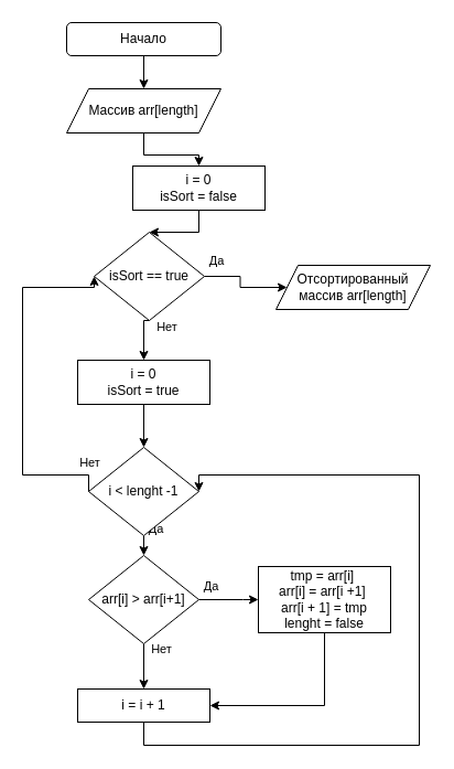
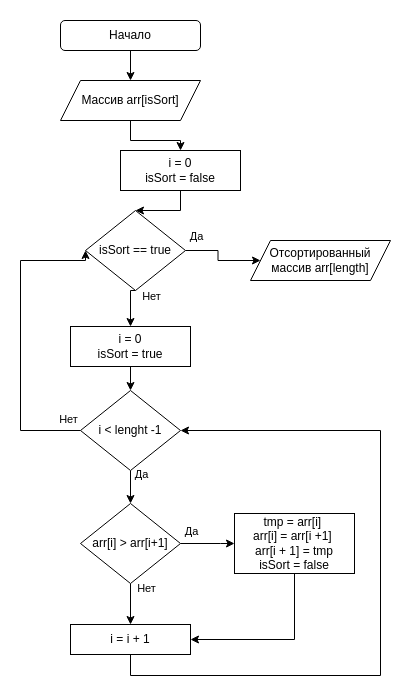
- <mxCell id="3" value="Массив arr[length]" style="shape=parallelogram;perimeter=parallelogramPerimeter;whiteSpace=wrap;html=1;fixedSize=1;" parent="1" vertex="1"><mxGeometry x="60" y="80" width="140" height="40" as="geometry" /></mxCell>
+ <mxCell id="3" value="Массив arr[isSort]" style="shape=parallelogram;perimeter=parallelogramPerimeter;whiteSpace=wrap;html=1;fixedSize=1;" parent="1" vertex="1"><mxGeometry x="60" y="80" width="140" height="40" as="geometry" /></mxCell>
- <mxCell id="21" value="i &amp;lt; lenght -1" style="rhombus;whiteSpace=wrap;html=1;" parent="1" vertex="1"><mxGeometry x="80" y="405" width="100" height="80" as="geometry" /></mxCell>
+ <mxCell id="21" value="i &amp;lt; lenght -1" style="rhombus;whiteSpace=wrap;html=1;" parent="1" vertex="1"><mxGeometry x="80" y="390" width="100" height="80" as="geometry" /></mxCell>
- <mxCell id="14" value="tmp = arr[i]&amp;nbsp;&lt;br&gt;arr[i] = arr[i +1]&amp;nbsp;&lt;br&gt;arr[i + 1] = tmp&lt;br&gt;lenght = false" style="rounded=0;whiteSpace=wrap;html=1;" parent="1" vertex="1"><mxGeometry x="234" y="513" width="120" height="60" as="geometry" /></mxCell>
+ <mxCell id="14" value="tmp = arr[i]&amp;nbsp;&lt;br&gt;arr[i] = arr[i +1]&amp;nbsp;&lt;br&gt;arr[i + 1] = tmp&lt;br&gt;isSort = false" style="rounded=0;whiteSpace=wrap;html=1;" parent="1" vertex="1"><mxGeometry x="234" y="513" width="120" height="60" as="geometry" /></mxCell>
